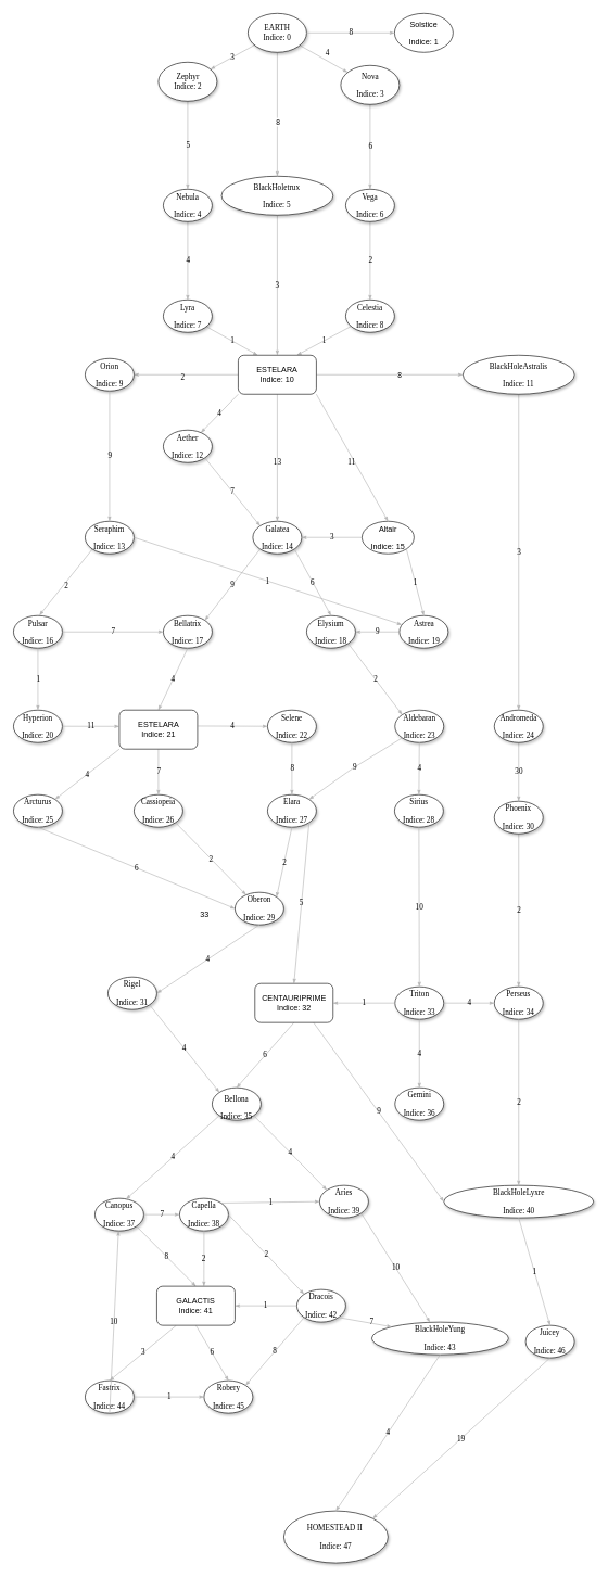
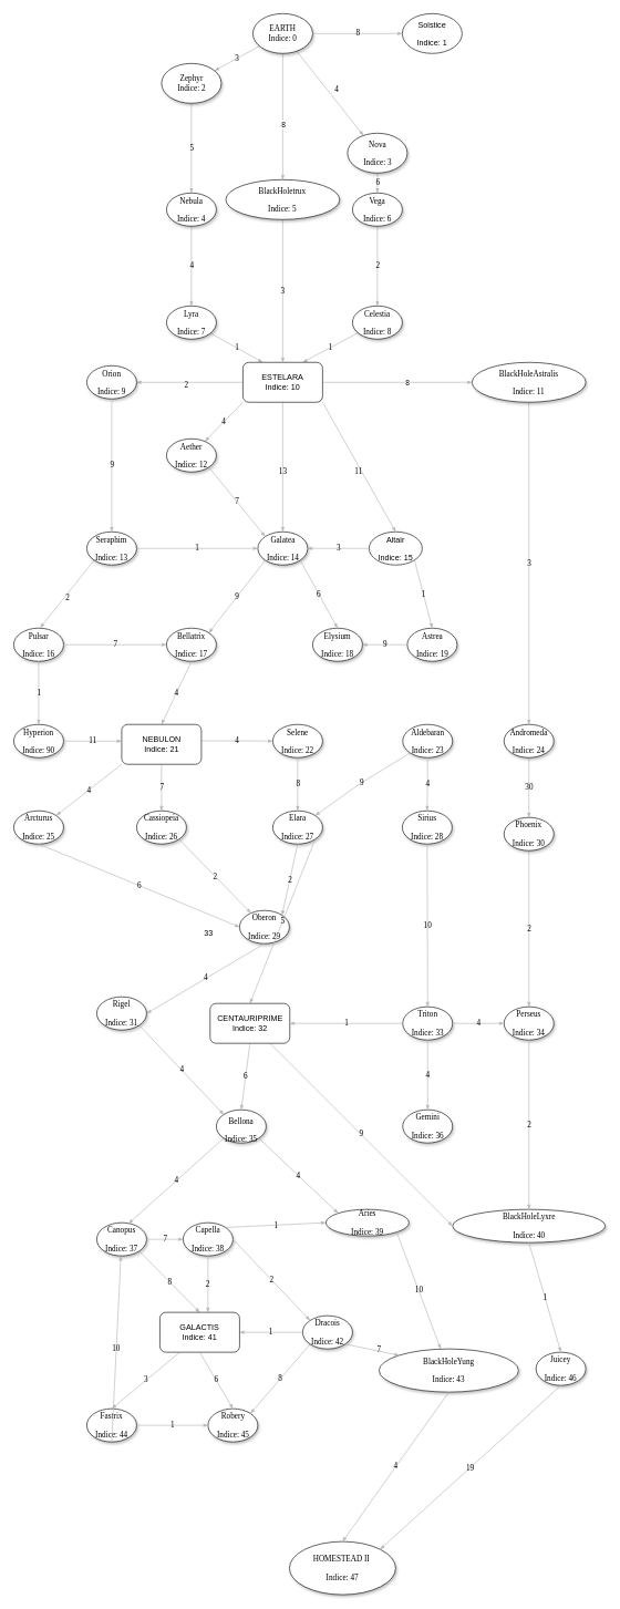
- <mxCell id="28" value="&lt;p align=&quot;center&quot; class=&quot;MsoNormal&quot;&gt;Nova&lt;/p&gt;&lt;p align=&quot;center&quot; class=&quot;MsoNormal&quot;&gt;&lt;span style=&quot;background-color: initial;&quot;&gt;Indice: 3&lt;/span&gt;&lt;/p&gt;" style="ellipse;whiteSpace=wrap;html=1;rounded=0;shadow=1;comic=0;labelBackgroundColor=none;strokeWidth=1;fontFamily=Verdana;fontSize=12;align=center;" vertex="1" parent="1"><mxGeometry x="522.5" y="100" width="90" height="60" as="geometry" /></mxCell>
+ <mxCell id="28" value="&lt;p align=&quot;center&quot; class=&quot;MsoNormal&quot;&gt;Nova&lt;/p&gt;&lt;p align=&quot;center&quot; class=&quot;MsoNormal&quot;&gt;&lt;span style=&quot;background-color: initial;&quot;&gt;Indice: 3&lt;/span&gt;&lt;/p&gt;" style="ellipse;whiteSpace=wrap;html=1;rounded=0;shadow=1;comic=0;labelBackgroundColor=none;strokeWidth=1;fontFamily=Verdana;fontSize=12;align=center;" vertex="1" parent="1"><mxGeometry x="522.5" y="200" width="90" height="60" as="geometry" /></mxCell>
- <mxCell id="71" value="1" style="edgeStyle=none;rounded=1;html=1;labelBackgroundColor=none;startArrow=none;startFill=0;startSize=5;endArrow=classicThin;endFill=1;endSize=5;jettySize=auto;orthogonalLoop=1;strokeColor=#B3B3B3;strokeWidth=1;fontFamily=Verdana;fontSize=12;exitX=1;exitY=0.5;exitDx=0;exitDy=0;" edge="1" parent="1" source="16" target="51"><mxGeometry relative="1" as="geometry"><mxPoint x="271" y="713" as="sourcePoint" /><mxPoint x="196" y="803" as="targetPoint" /></mxGeometry></mxCell>
+ <mxCell id="71" value="1" style="edgeStyle=none;rounded=1;html=1;labelBackgroundColor=none;startArrow=none;startFill=0;startSize=5;endArrow=classicThin;endFill=1;endSize=5;jettySize=auto;orthogonalLoop=1;strokeColor=#B3B3B3;strokeWidth=1;fontFamily=Verdana;fontSize=12;exitX=1;exitY=0.5;exitDx=0;exitDy=0;entryX=0;entryY=0.5;entryDx=0;entryDy=0;" edge="1" parent="1" source="16" target="45"><mxGeometry relative="1" as="geometry"><mxPoint x="271" y="713" as="sourcePoint" /><mxPoint x="196" y="803" as="targetPoint" /></mxGeometry></mxCell>
- <mxCell id="83" value="2" style="edgeStyle=none;rounded=1;html=1;labelBackgroundColor=none;startArrow=none;startFill=0;startSize=5;endArrow=classicThin;endFill=1;endSize=5;jettySize=auto;orthogonalLoop=1;strokeColor=#B3B3B3;strokeWidth=1;fontFamily=Verdana;fontSize=12;exitX=1;exitY=1;exitDx=0;exitDy=0;entryX=0;entryY=0;entryDx=0;entryDy=0;" edge="1" parent="1" source="50" target="47"><mxGeometry relative="1" as="geometry"><mxPoint x="135" y="1155" as="sourcePoint" /><mxPoint x="245" y="1155" as="targetPoint" /></mxGeometry></mxCell>
- <mxCell id="41" value="&lt;p align=&quot;center&quot; class=&quot;MsoNormal&quot;&gt;Hyperion&lt;/p&gt;&lt;p align=&quot;center&quot; class=&quot;MsoNormal&quot;&gt;Indice: 20&lt;br&gt;&lt;/p&gt;" style="ellipse;whiteSpace=wrap;html=1;rounded=0;shadow=1;comic=0;labelBackgroundColor=none;strokeWidth=1;fontFamily=Verdana;fontSize=12;align=center;" vertex="1" parent="1"><mxGeometry x="20" y="1090" width="75" height="50" as="geometry" /></mxCell>
+ <mxCell id="41" value="&lt;p align=&quot;center&quot; class=&quot;MsoNormal&quot;&gt;Hyperion&lt;/p&gt;&lt;p align=&quot;center&quot; class=&quot;MsoNormal&quot;&gt;Indice: 90&lt;br&gt;&lt;/p&gt;" style="ellipse;whiteSpace=wrap;html=1;rounded=0;shadow=1;comic=0;labelBackgroundColor=none;strokeWidth=1;fontFamily=Verdana;fontSize=12;align=center;" vertex="1" parent="1"><mxGeometry x="20" y="1090" width="75" height="50" as="geometry" /></mxCell>
- <mxCell id="118" value="ESTELARA&lt;br&gt;Indice: 21" style="rounded=1;whiteSpace=wrap;html=1;" vertex="1" parent="1"><mxGeometry x="182.5" y="1090" width="120" height="60" as="geometry" /></mxCell>
+ <mxCell id="118" value="NEBULON&lt;br&gt;Indice: 21" style="rounded=1;whiteSpace=wrap;html=1;" vertex="1" parent="1"><mxGeometry x="182.5" y="1090" width="120" height="60" as="geometry" /></mxCell>
- <mxCell id="53" value="&lt;p align=&quot;center&quot; class=&quot;MsoNormal&quot;&gt;Rigel&lt;/p&gt;&lt;p align=&quot;center&quot; class=&quot;MsoNormal&quot;&gt;Indice: 31&lt;br&gt;&lt;/p&gt;" style="ellipse;whiteSpace=wrap;html=1;rounded=0;shadow=1;comic=0;labelBackgroundColor=none;strokeWidth=1;fontFamily=Verdana;fontSize=12;align=center;" vertex="1" parent="1"><mxGeometry x="165" y="1500" width="75" height="50" as="geometry" /></mxCell>
+ <mxCell id="53" value="&lt;p align=&quot;center&quot; class=&quot;MsoNormal&quot;&gt;Rigel&lt;/p&gt;&lt;p align=&quot;center&quot; class=&quot;MsoNormal&quot;&gt;Indice: 31&lt;br&gt;&lt;/p&gt;" style="ellipse;whiteSpace=wrap;html=1;rounded=0;shadow=1;comic=0;labelBackgroundColor=none;strokeWidth=1;fontFamily=Verdana;fontSize=12;align=center;" vertex="1" parent="1"><mxGeometry x="145" y="1500" width="75" height="50" as="geometry" /></mxCell>
- <mxCell id="117" value="CENTAURIPRIME&lt;br&gt;Indice: 32" style="rounded=1;whiteSpace=wrap;html=1;" vertex="1" parent="1"><mxGeometry x="390.63" y="1510" width="120" height="60" as="geometry" /></mxCell>
+ <mxCell id="117" value="CENTAURIPRIME&lt;br&gt;Indice: 32" style="rounded=1;whiteSpace=wrap;html=1;" vertex="1" parent="1"><mxGeometry x="315.63" y="1510" width="120" height="60" as="geometry" /></mxCell>
- <mxCell id="59" value="&lt;p align=&quot;center&quot; class=&quot;MsoNormal&quot;&gt;Aries&lt;/p&gt;&lt;p align=&quot;center&quot; class=&quot;MsoNormal&quot;&gt;Indice: 39&lt;br&gt;&lt;/p&gt;" style="ellipse;whiteSpace=wrap;html=1;rounded=0;shadow=1;comic=0;labelBackgroundColor=none;strokeWidth=1;fontFamily=Verdana;fontSize=12;align=center;" vertex="1" parent="1"><mxGeometry x="490" y="1820" width="75" height="50" as="geometry" /></mxCell>
+ <mxCell id="59" value="&lt;p align=&quot;center&quot; class=&quot;MsoNormal&quot;&gt;Aries&lt;/p&gt;&lt;p align=&quot;center&quot; class=&quot;MsoNormal&quot;&gt;Indice: 39&lt;br&gt;&lt;/p&gt;" style="ellipse;whiteSpace=wrap;html=1;rounded=0;shadow=1;comic=0;labelBackgroundColor=none;strokeWidth=1;fontFamily=Verdana;fontSize=12;align=center;" vertex="1" parent="1"><mxGeometry x="490" y="1820" width="125" height="40" as="geometry" /></mxCell>
- <mxCell id="61" value="&lt;p align=&quot;center&quot; class=&quot;MsoNormal&quot;&gt;BlackHoleYung&lt;/p&gt;&lt;p align=&quot;center&quot; class=&quot;MsoNormal&quot;&gt;Indice: 43&lt;br&gt;&lt;/p&gt;" style="ellipse;whiteSpace=wrap;html=1;rounded=0;shadow=1;comic=0;labelBackgroundColor=none;strokeWidth=1;fontFamily=Verdana;fontSize=12;align=center;" vertex="1" parent="1"><mxGeometry x="570" y="2030" width="210" height="50" as="geometry" /></mxCell>
+ <mxCell id="61" value="&lt;p align=&quot;center&quot; class=&quot;MsoNormal&quot;&gt;BlackHoleYung&lt;/p&gt;&lt;p align=&quot;center&quot; class=&quot;MsoNormal&quot;&gt;Indice: 43&lt;br&gt;&lt;/p&gt;" style="ellipse;whiteSpace=wrap;html=1;rounded=0;shadow=1;comic=0;labelBackgroundColor=none;strokeWidth=1;fontFamily=Verdana;fontSize=12;align=center;" vertex="1" parent="1"><mxGeometry x="570" y="2030" width="210" height="65" as="geometry" /></mxCell>
